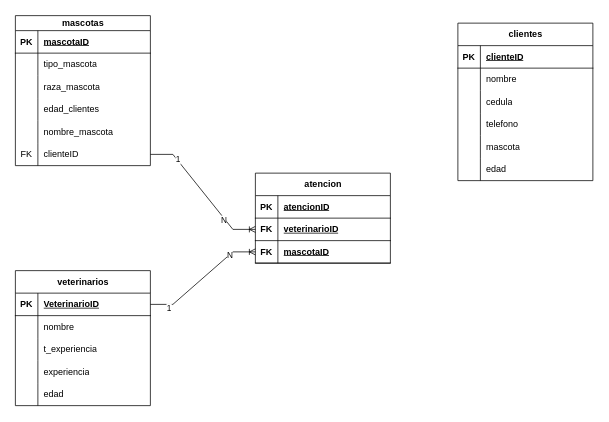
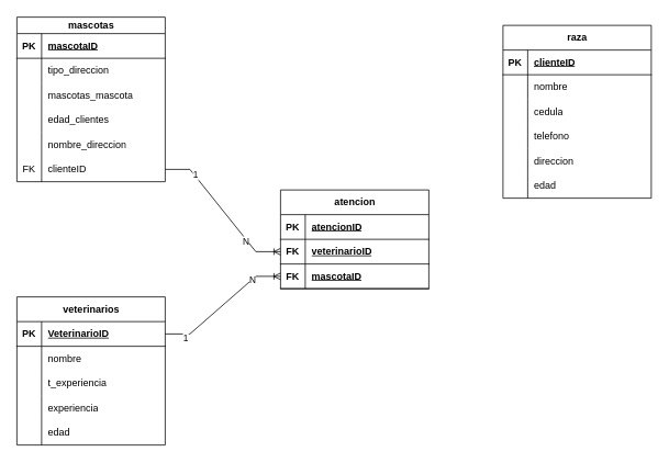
- <mxCell id="21" value="clientes" style="shape=table;startSize=30;container=1;collapsible=1;childLayout=tableLayout;fixedRows=1;rowLines=0;fontStyle=1;align=center;resizeLast=1;html=1;" parent="1" vertex="1"><mxGeometry x="610" y="30" width="180" height="210" as="geometry" /></mxCell>
+ <mxCell id="21" value="raza" style="shape=table;startSize=30;container=1;collapsible=1;childLayout=tableLayout;fixedRows=1;rowLines=0;fontStyle=1;align=center;resizeLast=1;html=1;" parent="1" vertex="1"><mxGeometry x="610" y="30" width="180" height="210" as="geometry" /></mxCell>
- <mxCell id="8" value="tipo_mascota" style="shape=partialRectangle;connectable=0;fillColor=none;top=0;left=0;bottom=0;right=0;align=left;spacingLeft=6;overflow=hidden;whiteSpace=wrap;html=1;" parent="6" vertex="1"><mxGeometry x="30" width="150" height="30" as="geometry"><mxRectangle width="150" height="30" as="alternateBounds" /></mxGeometry></mxCell>
+ <mxCell id="8" value="tipo_direccion" style="shape=partialRectangle;connectable=0;fillColor=none;top=0;left=0;bottom=0;right=0;align=left;spacingLeft=6;overflow=hidden;whiteSpace=wrap;html=1;" parent="6" vertex="1"><mxGeometry x="30" width="150" height="30" as="geometry"><mxRectangle width="150" height="30" as="alternateBounds" /></mxGeometry></mxCell>
- <mxCell id="11" value="raza_mascota" style="shape=partialRectangle;connectable=0;fillColor=none;top=0;left=0;bottom=0;right=0;align=left;spacingLeft=6;overflow=hidden;whiteSpace=wrap;html=1;" parent="9" vertex="1"><mxGeometry x="30" width="150" height="30" as="geometry"><mxRectangle width="150" height="30" as="alternateBounds" /></mxGeometry></mxCell>
+ <mxCell id="11" value="mascotas_mascota" style="shape=partialRectangle;connectable=0;fillColor=none;top=0;left=0;bottom=0;right=0;align=left;spacingLeft=6;overflow=hidden;whiteSpace=wrap;html=1;" parent="9" vertex="1"><mxGeometry x="30" width="150" height="30" as="geometry"><mxRectangle width="150" height="30" as="alternateBounds" /></mxGeometry></mxCell>
- <mxCell id="17" value="nombre_mascota" style="shape=partialRectangle;connectable=0;fillColor=none;top=0;left=0;bottom=0;right=0;align=left;spacingLeft=6;overflow=hidden;whiteSpace=wrap;html=1;" parent="15" vertex="1"><mxGeometry x="30" width="150" height="30" as="geometry"><mxRectangle width="150" height="30" as="alternateBounds" /></mxGeometry></mxCell>
+ <mxCell id="17" value="nombre_direccion" style="shape=partialRectangle;connectable=0;fillColor=none;top=0;left=0;bottom=0;right=0;align=left;spacingLeft=6;overflow=hidden;whiteSpace=wrap;html=1;" parent="15" vertex="1"><mxGeometry x="30" width="150" height="30" as="geometry"><mxRectangle width="150" height="30" as="alternateBounds" /></mxGeometry></mxCell>
- <mxCell id="36" value="mascota" style="shape=partialRectangle;connectable=0;fillColor=none;top=0;left=0;bottom=0;right=0;align=left;spacingLeft=6;overflow=hidden;whiteSpace=wrap;html=1;" parent="34" vertex="1"><mxGeometry x="30" width="150" height="30" as="geometry"><mxRectangle width="150" height="30" as="alternateBounds" /></mxGeometry></mxCell>
+ <mxCell id="36" value="direccion" style="shape=partialRectangle;connectable=0;fillColor=none;top=0;left=0;bottom=0;right=0;align=left;spacingLeft=6;overflow=hidden;whiteSpace=wrap;html=1;" parent="34" vertex="1"><mxGeometry x="30" width="150" height="30" as="geometry"><mxRectangle width="150" height="30" as="alternateBounds" /></mxGeometry></mxCell>
